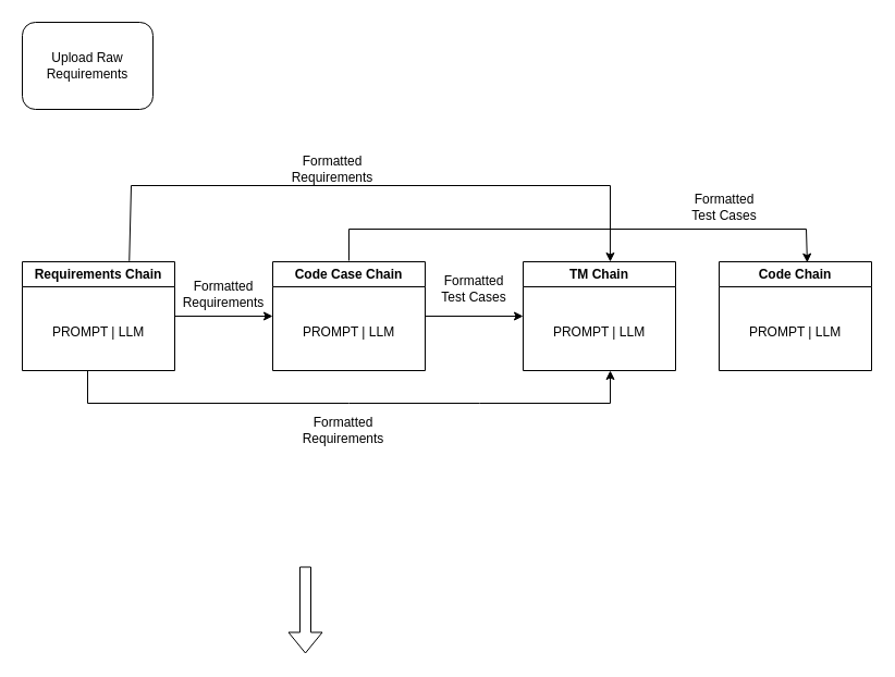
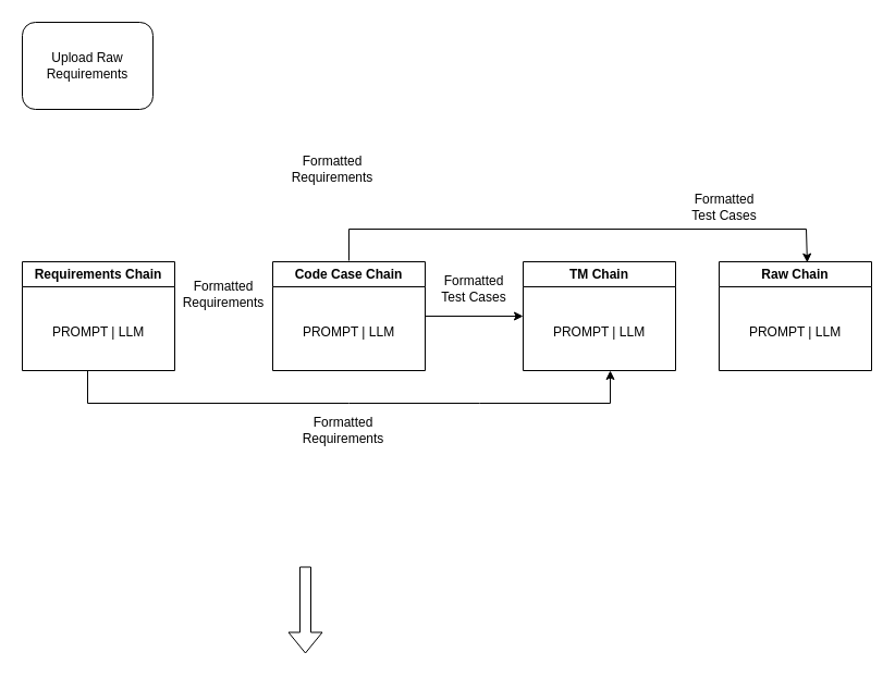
- <mxCell id="12" value="" style="endArrow=classic;html=1;rounded=0;entryX=0.571;entryY=0;entryDx=0;entryDy=0;entryPerimeter=0;exitX=0.702;exitY=-0.007;exitDx=0;exitDy=0;exitPerimeter=0;" edge="1" parent="1" source="4" target="8"><mxGeometry width="50" height="50" relative="1" as="geometry"><mxPoint x="150" y="340" as="sourcePoint" /><mxPoint x="560" y="170" as="targetPoint" /><Array as="points"><mxPoint x="120" y="170" /><mxPoint x="560" y="170" /></Array></mxGeometry></mxCell>
- <mxCell id="10" value="Code Chain" style="swimlane;whiteSpace=wrap;html=1;" vertex="1" parent="1"><mxGeometry x="660" y="240" width="140" height="100" as="geometry" /></mxCell>
+ <mxCell id="10" value="Raw Chain" style="swimlane;whiteSpace=wrap;html=1;" vertex="1" parent="1"><mxGeometry x="660" y="240" width="140" height="100" as="geometry" /></mxCell>
- <mxCell id="2" value="" style="endArrow=classic;html=1;rounded=0;entryX=0;entryY=0.5;entryDx=0;entryDy=0;exitX=1;exitY=0.5;exitDx=0;exitDy=0;" edge="1" parent="1" source="4" target="6"><mxGeometry width="50" height="50" relative="1" as="geometry"><mxPoint x="230" y="289.5" as="sourcePoint" /><mxPoint x="270" y="289.5" as="targetPoint" /></mxGeometry></mxCell>
